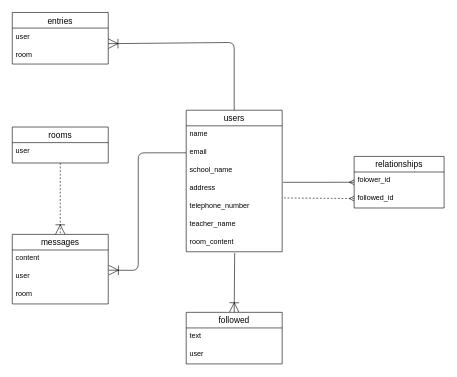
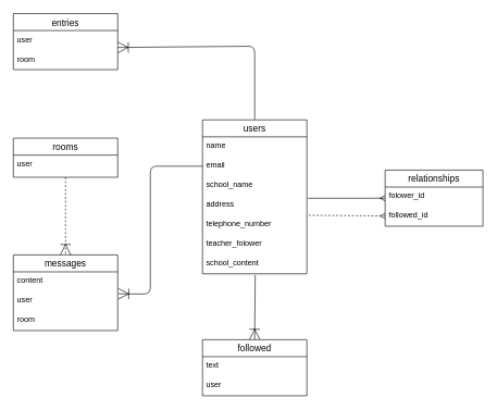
- <mxCell id="10" value="teacher_name" style="text;strokeColor=none;fillColor=none;spacingLeft=4;spacingRight=4;overflow=hidden;rotatable=0;points=[[0,0.5],[1,0.5]];portConstraint=eastwest;fontSize=12;" parent="4" vertex="1"><mxGeometry y="176" width="160" height="30" as="geometry" /></mxCell>
+ <mxCell id="10" value="teacher_folower" style="text;strokeColor=none;fillColor=none;spacingLeft=4;spacingRight=4;overflow=hidden;rotatable=0;points=[[0,0.5],[1,0.5]];portConstraint=eastwest;fontSize=12;" parent="4" vertex="1"><mxGeometry y="176" width="160" height="30" as="geometry" /></mxCell>
- <mxCell id="11" value="room_content" style="text;strokeColor=none;fillColor=none;spacingLeft=4;spacingRight=4;overflow=hidden;rotatable=0;points=[[0,0.5],[1,0.5]];portConstraint=eastwest;fontSize=12;" parent="4" vertex="1"><mxGeometry y="206" width="160" height="30" as="geometry" /></mxCell>
+ <mxCell id="11" value="school_content" style="text;strokeColor=none;fillColor=none;spacingLeft=4;spacingRight=4;overflow=hidden;rotatable=0;points=[[0,0.5],[1,0.5]];portConstraint=eastwest;fontSize=12;" parent="4" vertex="1"><mxGeometry y="206" width="160" height="30" as="geometry" /></mxCell>
